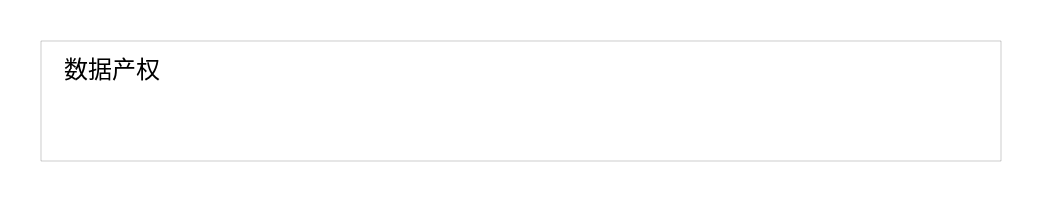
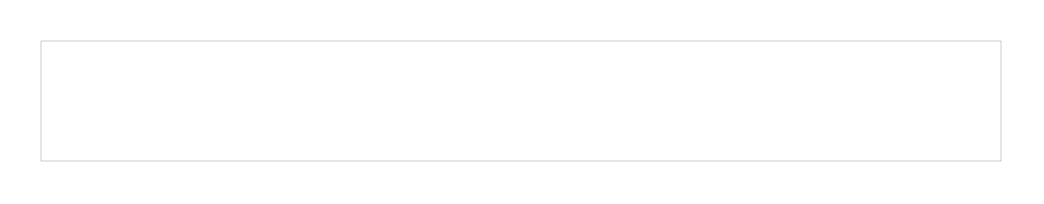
- <mxCell id="3" value="数据产权" style="text;html=1;strokeColor=none;fillColor=none;align=left;verticalAlign=middle;whiteSpace=wrap;rounded=0;spacingLeft=10;" vertex="1" parent="1"><mxGeometry x="20" y="20" width="480" height="30" as="geometry" /></mxCell>
